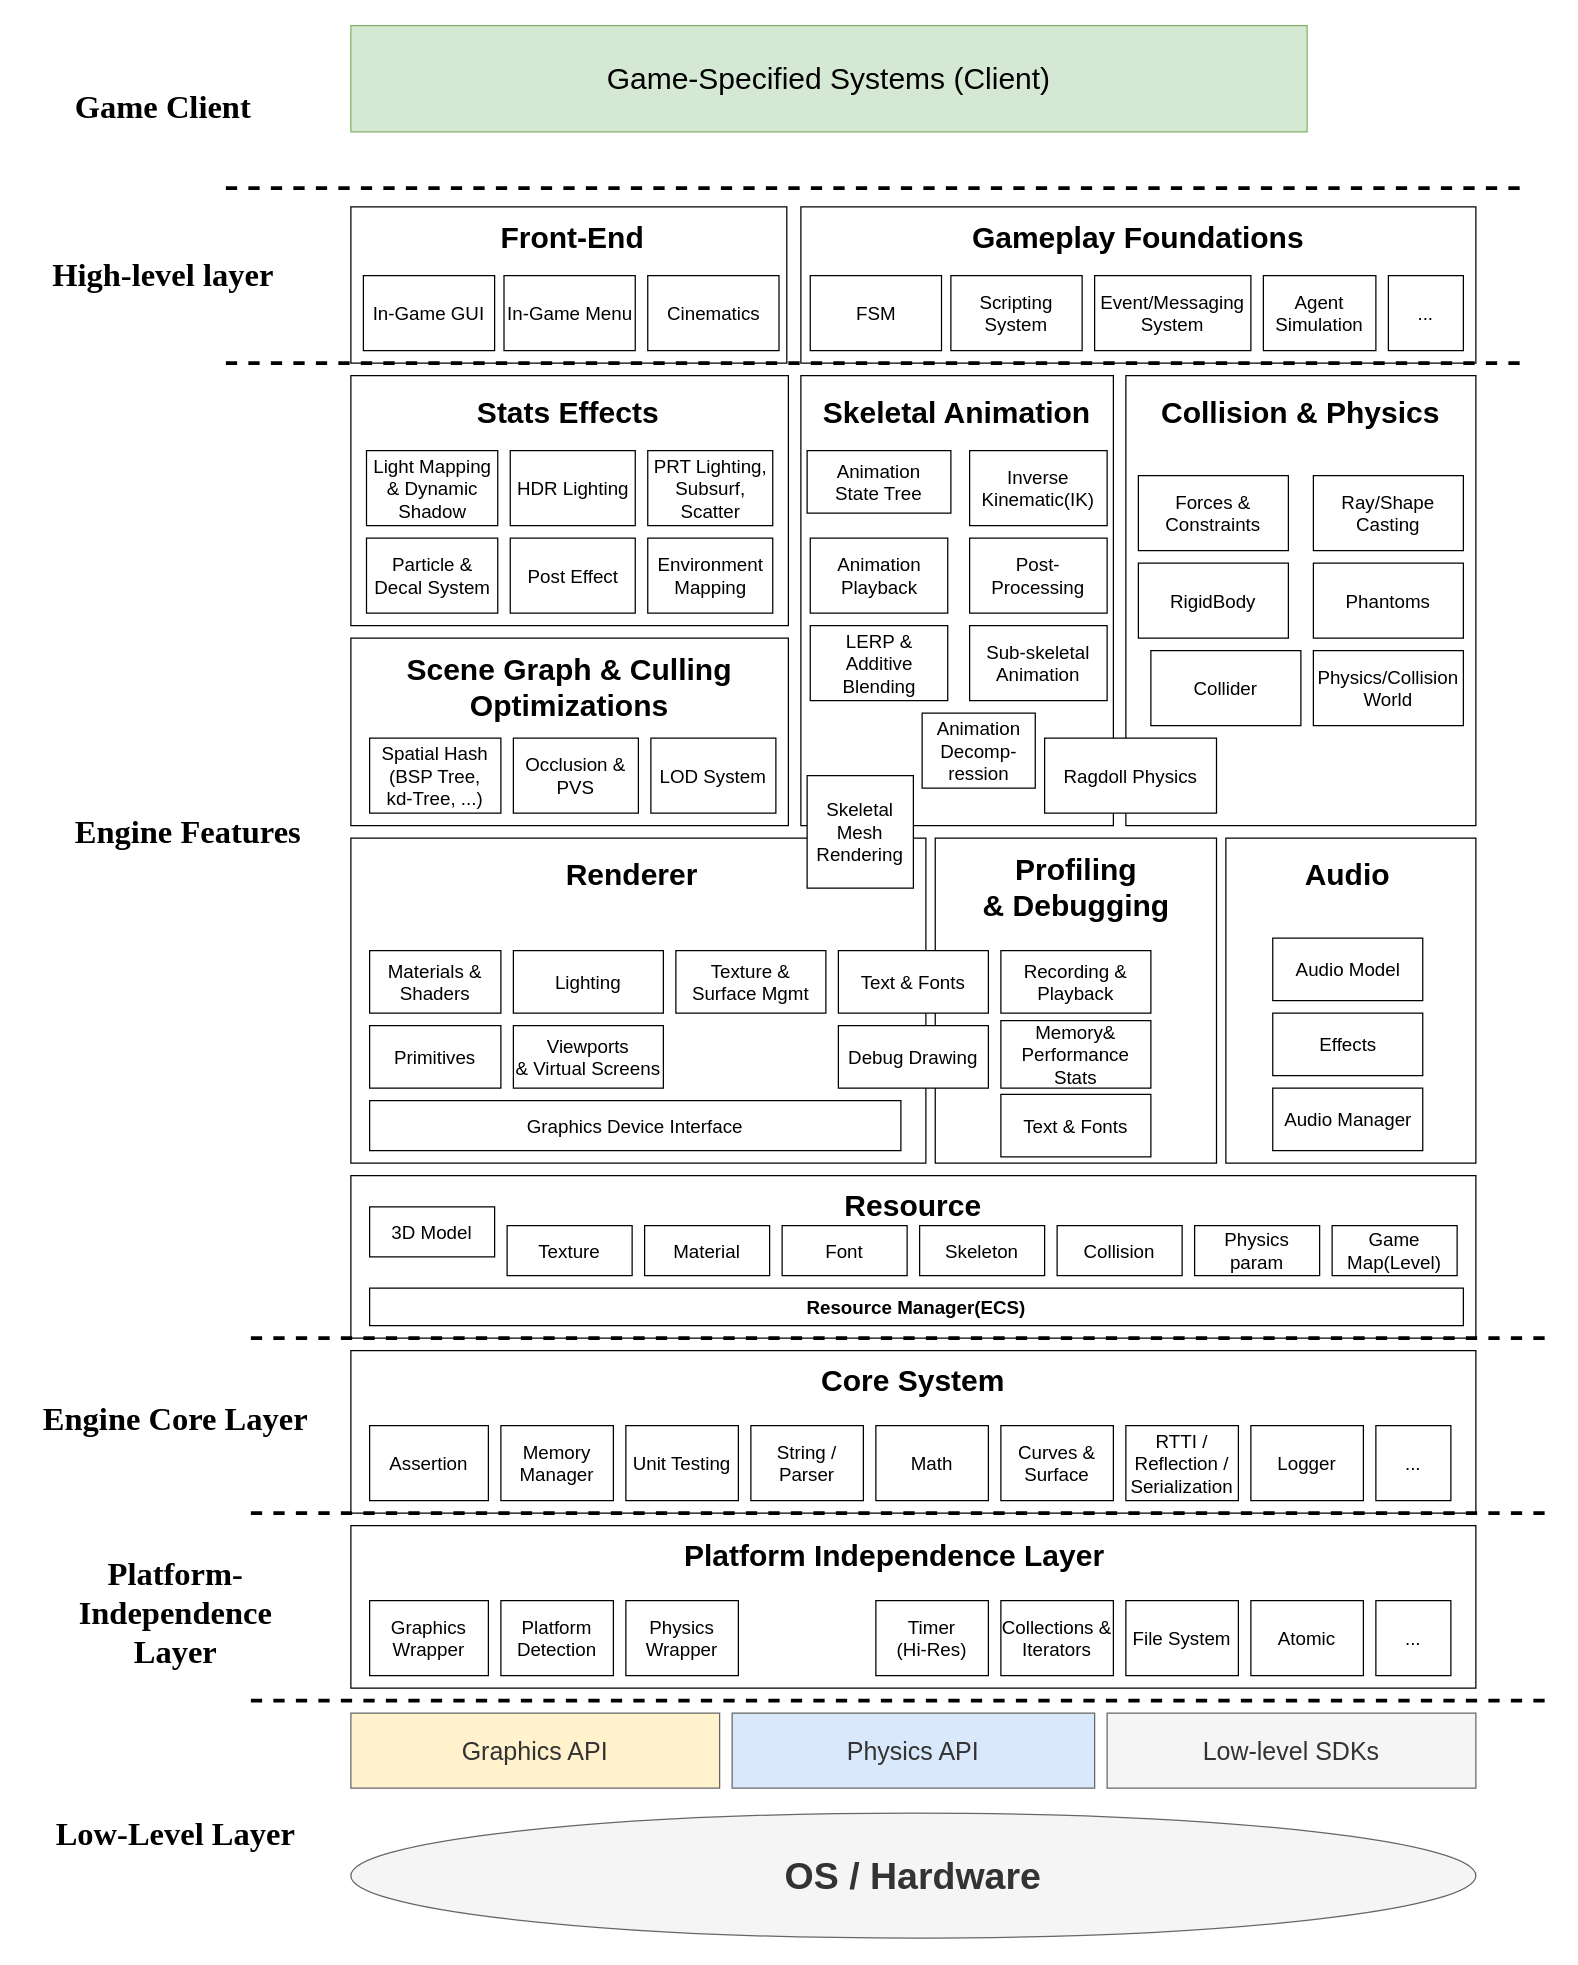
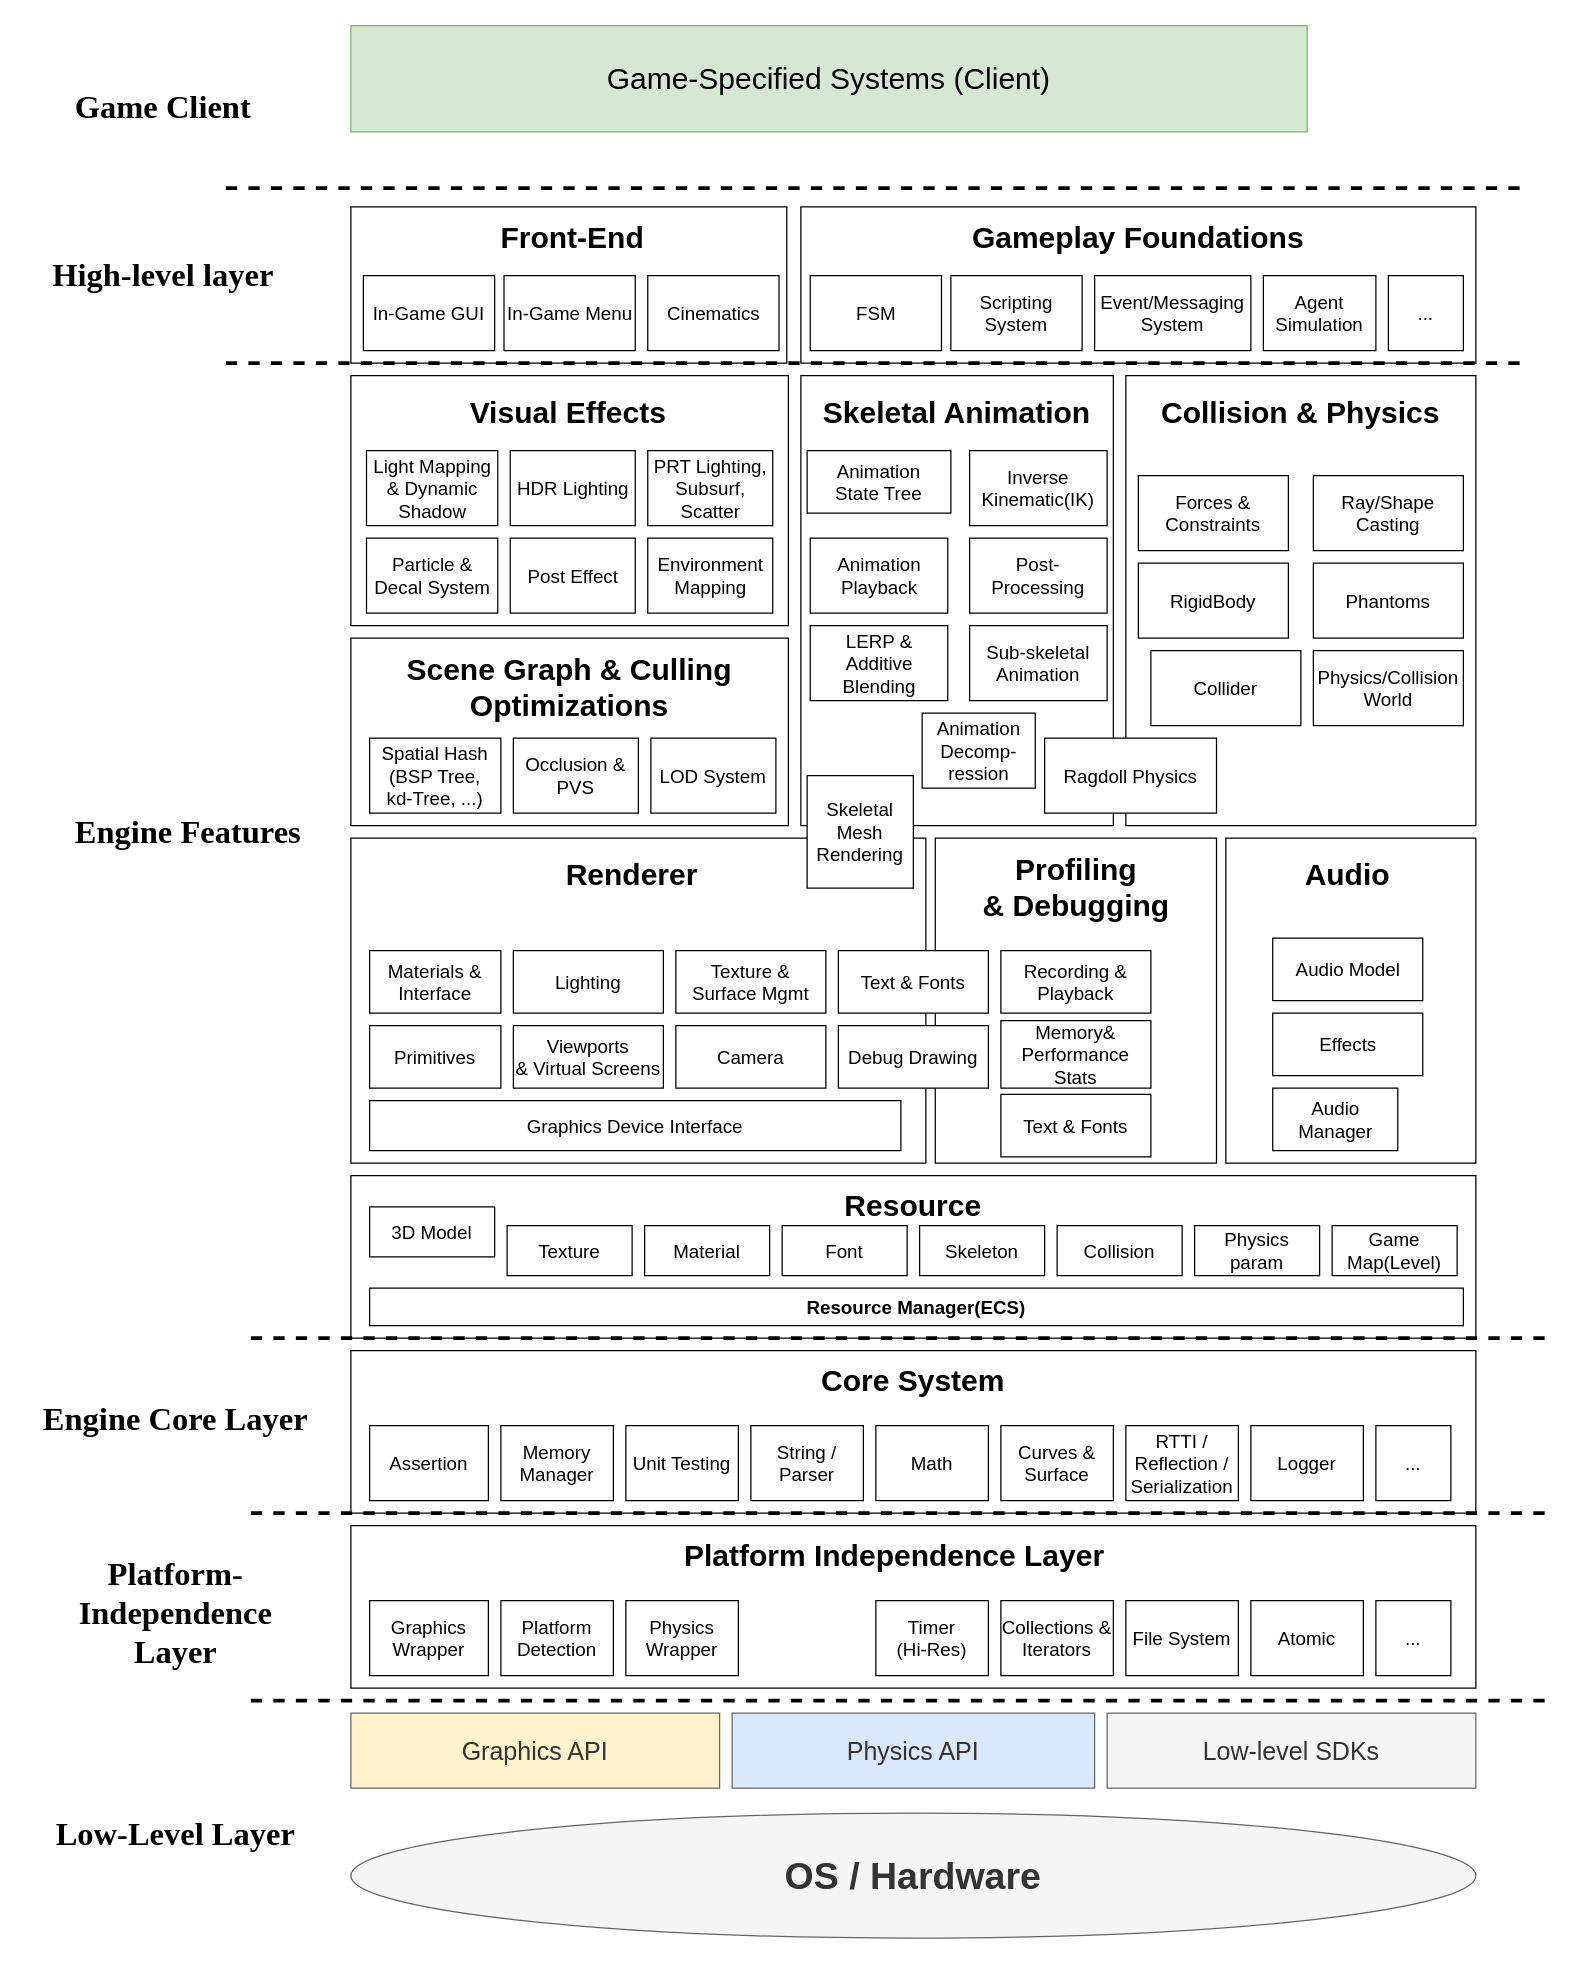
- <mxCell id="65" value="Stats Effects" style="text;html=1;strokeColor=none;fillColor=none;align=center;verticalAlign=middle;whiteSpace=wrap;rounded=0;labelBorderColor=none;fontSize=24;fontStyle=1" parent="1" vertex="1"><mxGeometry x="280" y="310" width="347.5" height="40" as="geometry" /></mxCell>
+ <mxCell id="65" value="Visual Effects" style="text;html=1;strokeColor=none;fillColor=none;align=center;verticalAlign=middle;whiteSpace=wrap;rounded=0;labelBorderColor=none;fontSize=24;fontStyle=1" parent="1" vertex="1"><mxGeometry x="280" y="310" width="347.5" height="40" as="geometry" /></mxCell>
- <mxCell id="39" value="Materials &amp;amp; Shaders" style="text;html=1;strokeColor=default;fillColor=none;align=center;verticalAlign=middle;whiteSpace=wrap;rounded=0;fontSize=15;" parent="1" vertex="1"><mxGeometry x="295" y="760" width="105" height="50" as="geometry" /></mxCell>
+ <mxCell id="39" value="Materials &amp;amp; Interface" style="text;html=1;strokeColor=default;fillColor=none;align=center;verticalAlign=middle;whiteSpace=wrap;rounded=0;fontSize=15;" parent="1" vertex="1"><mxGeometry x="295" y="760" width="105" height="50" as="geometry" /></mxCell>
+ <mxCell id="41" value="Camera" style="text;html=1;strokeColor=default;fillColor=none;align=center;verticalAlign=middle;whiteSpace=wrap;rounded=0;fontSize=15;" parent="1" vertex="1"><mxGeometry x="540" y="820" width="120" height="50" as="geometry" /></mxCell>
- <mxCell id="57" value="Audio Manager" style="text;html=1;strokeColor=default;fillColor=default;align=center;verticalAlign=middle;whiteSpace=wrap;rounded=0;fontSize=15;" parent="1" vertex="1"><mxGeometry x="1017.5" y="870" width="120" height="50" as="geometry" /></mxCell>
+ <mxCell id="57" value="Audio Manager" style="text;html=1;strokeColor=default;fillColor=default;align=center;verticalAlign=middle;whiteSpace=wrap;rounded=0;fontSize=15;" parent="1" vertex="1"><mxGeometry x="1017.5" y="870" width="100" height="50" as="geometry" /></mxCell>
